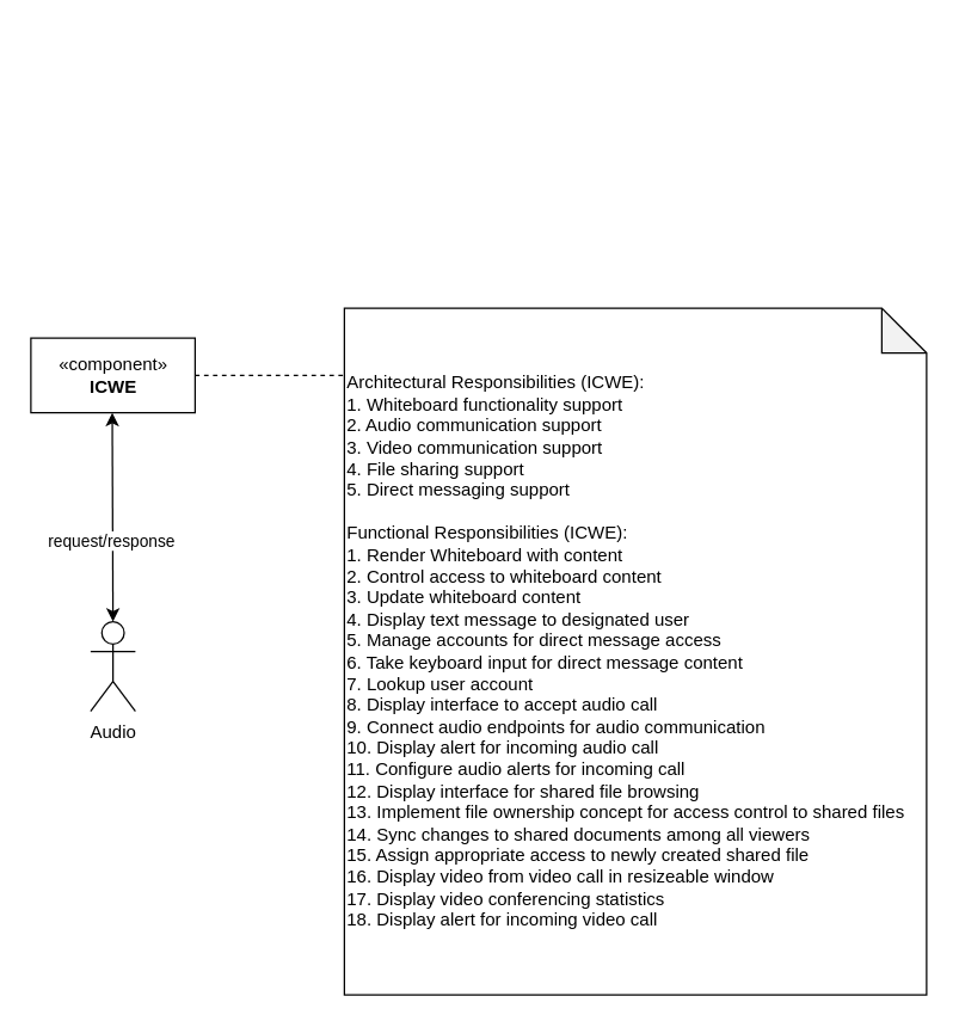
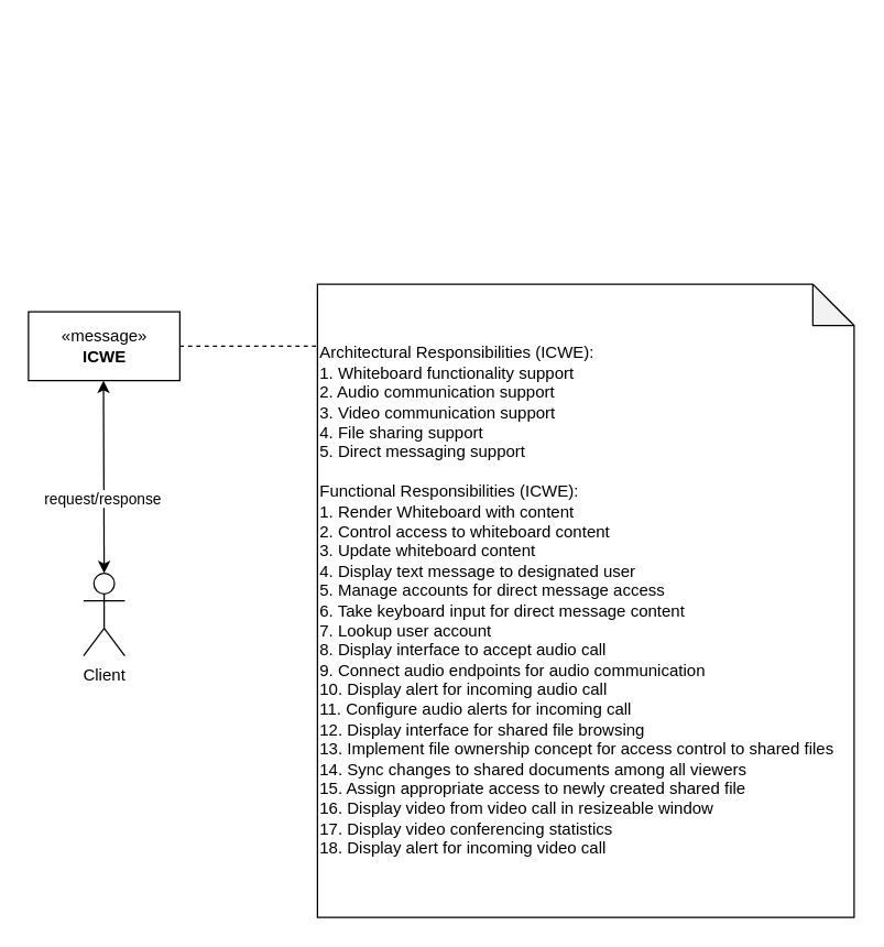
- <mxCell id="3" value="«component»&lt;br&gt;&lt;b&gt;ICWE&lt;/b&gt;" style="html=1;" vertex="1" parent="1"><mxGeometry x="20" y="226" width="110" height="50" as="geometry" /></mxCell>
+ <mxCell id="3" value="«message»&lt;br&gt;&lt;b&gt;ICWE&lt;/b&gt;" style="html=1;" vertex="1" parent="1"><mxGeometry x="20" y="226" width="110" height="50" as="geometry" /></mxCell>
- <mxCell id="4" value="Audio" style="shape=umlActor;verticalLabelPosition=bottom;verticalAlign=top;html=1;" vertex="1" parent="1"><mxGeometry x="60" y="416" width="30" height="60" as="geometry" /></mxCell>
+ <mxCell id="4" value="Client" style="shape=umlActor;verticalLabelPosition=bottom;verticalAlign=top;html=1;" vertex="1" parent="1"><mxGeometry x="60" y="416" width="30" height="60" as="geometry" /></mxCell>
